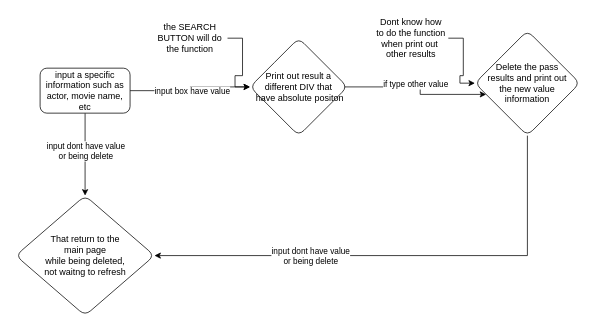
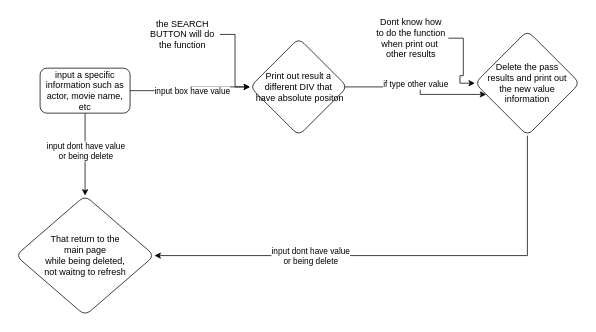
- <mxCell id="15" value="the SEARCH BUTTON will do the function" style="text;html=1;strokeColor=none;fillColor=none;align=center;verticalAlign=middle;whiteSpace=wrap;rounded=0;" vertex="1" parent="1"><mxGeometry x="203" y="20" width="100" height="60" as="geometry" /></mxCell>
+ <mxCell id="15" value="the SEARCH BUTTON will do the function" style="text;html=1;strokeColor=none;fillColor=none;align=center;verticalAlign=middle;whiteSpace=wrap;rounded=0;" vertex="1" parent="1"><mxGeometry x="193" y="15" width="100" height="60" as="geometry" /></mxCell>
